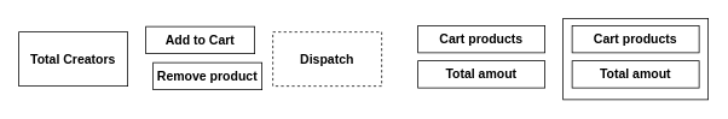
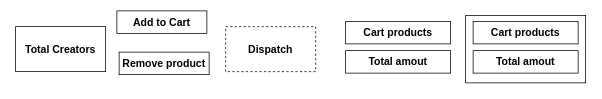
- <mxCell id="3" value="&lt;span style=&quot;font-size: 14px&quot;&gt;&lt;b&gt;Add to Cart&lt;br&gt;&lt;/b&gt;&lt;/span&gt;" style="rounded=0;whiteSpace=wrap;html=1;" vertex="1" parent="1"><mxGeometry x="160" y="29" width="120" height="30" as="geometry" /></mxCell>
+ <mxCell id="3" value="&lt;span style=&quot;font-size: 14px&quot;&gt;&lt;b&gt;Add to Cart&lt;br&gt;&lt;/b&gt;&lt;/span&gt;" style="rounded=0;whiteSpace=wrap;html=1;" vertex="1" parent="1"><mxGeometry x="155" y="14" width="120" height="30" as="geometry" /></mxCell>
- <mxCell id="7" value="&lt;span style=&quot;font-size: 14px&quot;&gt;&lt;b&gt;Remove product&lt;br&gt;&lt;/b&gt;&lt;/span&gt;" style="rounded=0;whiteSpace=wrap;html=1;" vertex="1" parent="1"><mxGeometry x="168" y="69" width="120" height="30" as="geometry" /></mxCell>
+ <mxCell id="7" value="&lt;span style=&quot;font-size: 14px&quot;&gt;&lt;b&gt;Remove product&lt;br&gt;&lt;/b&gt;&lt;/span&gt;" style="rounded=0;whiteSpace=wrap;html=1;" vertex="1" parent="1"><mxGeometry x="158" y="69" width="120" height="30" as="geometry" /></mxCell>
